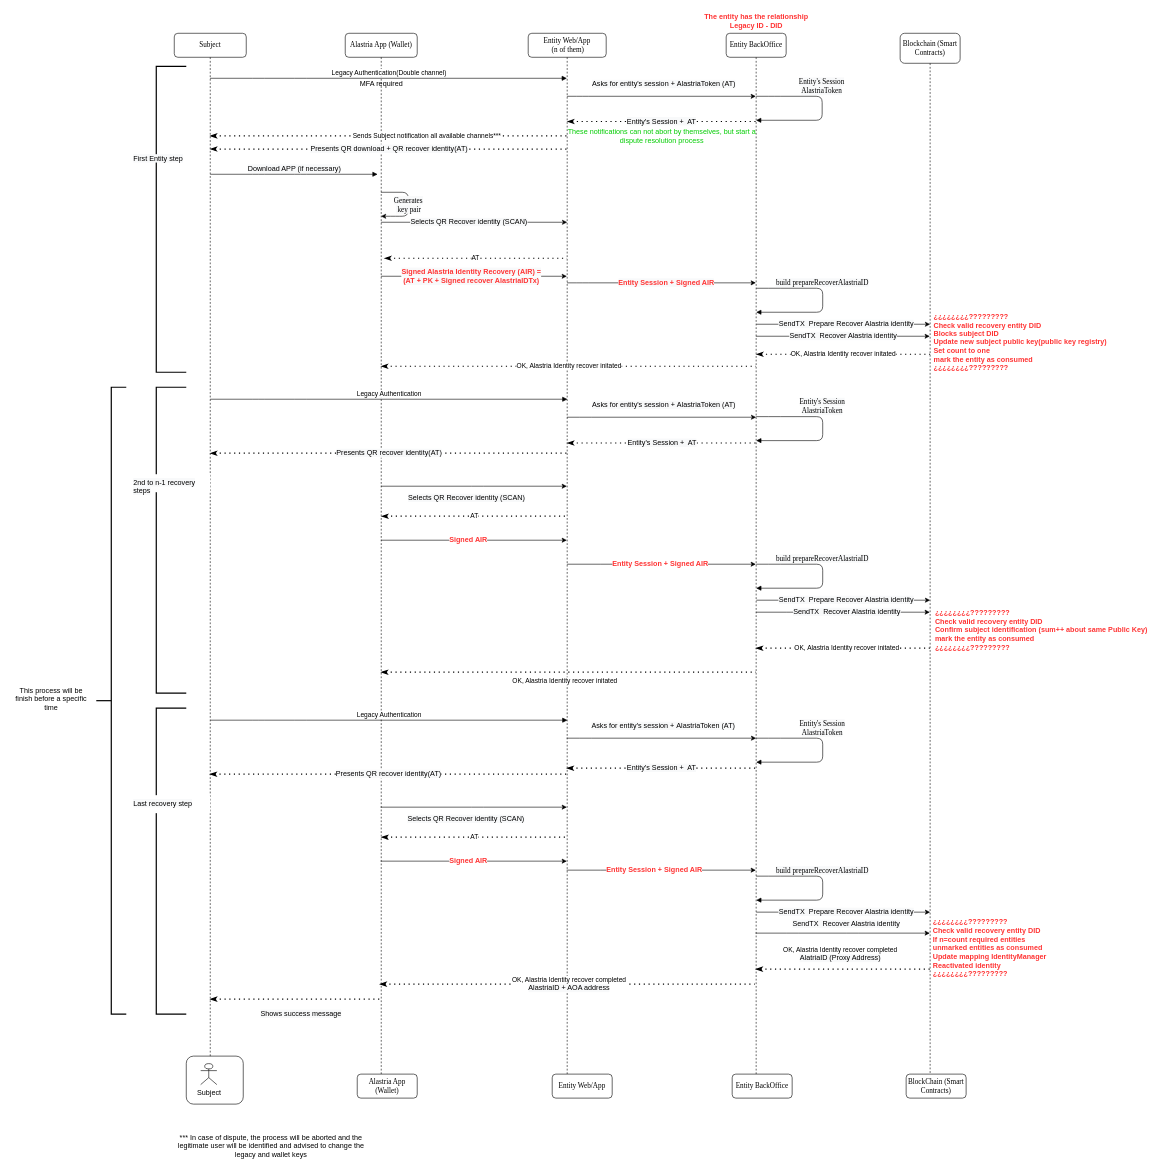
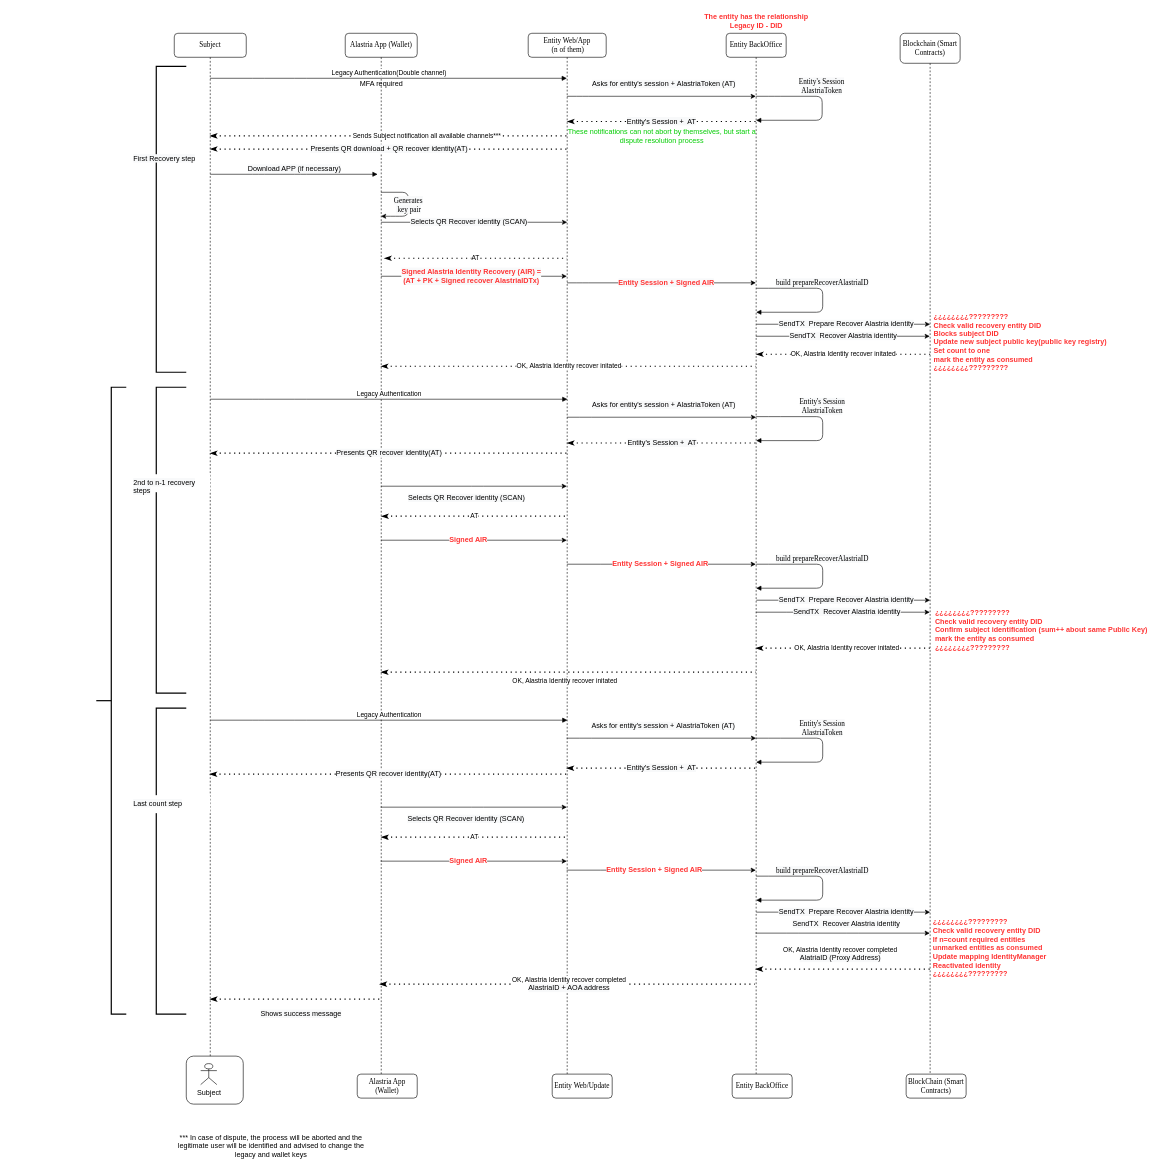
- <mxCell id="26" value="&lt;span style=&quot;color: rgb(0, 0, 0); font-family: helvetica; font-size: 12px; font-style: normal; font-weight: 400; letter-spacing: normal; text-align: left; text-indent: 0px; text-transform: none; word-spacing: 0px; background-color: rgb(248, 249, 250); display: inline; float: none;&quot;&gt;First Entity step&lt;/span&gt;" style="text;whiteSpace=wrap;html=1;" parent="1" vertex="1"><mxGeometry x="220" y="250" width="130" height="30" as="geometry" /></mxCell>
+ <mxCell id="26" value="&lt;span style=&quot;color: rgb(0, 0, 0); font-family: helvetica; font-size: 12px; font-style: normal; font-weight: 400; letter-spacing: normal; text-align: left; text-indent: 0px; text-transform: none; word-spacing: 0px; background-color: rgb(248, 249, 250); display: inline; float: none;&quot;&gt;First Recovery step&lt;/span&gt;" style="text;whiteSpace=wrap;html=1;" parent="1" vertex="1"><mxGeometry x="220" y="250" width="130" height="30" as="geometry" /></mxCell>
- <mxCell id="72" value="This process will be finish before a specific time" style="text;html=1;strokeColor=none;fillColor=none;align=center;verticalAlign=middle;whiteSpace=wrap;rounded=0;" parent="1" vertex="1"><mxGeometry x="20" y="1155" width="130" height="20" as="geometry" /></mxCell>
- <mxCell id="46" value="&lt;span style=&quot;color: rgb(0 , 0 , 0) ; font-family: &amp;#34;helvetica&amp;#34; ; font-size: 12px ; font-style: normal ; font-weight: 400 ; letter-spacing: normal ; text-align: left ; text-indent: 0px ; text-transform: none ; word-spacing: 0px ; background-color: rgb(248 , 249 , 250) ; display: inline ; float: none&quot;&gt;Last recovery step&lt;/span&gt;" style="text;whiteSpace=wrap;html=1;fillColor=#FFFFFF;" parent="1" vertex="1"><mxGeometry x="220" y="1325" width="130" height="30" as="geometry" /></mxCell>
+ <mxCell id="46" value="&lt;span style=&quot;color: rgb(0 , 0 , 0) ; font-family: &amp;#34;helvetica&amp;#34; ; font-size: 12px ; font-style: normal ; font-weight: 400 ; letter-spacing: normal ; text-align: left ; text-indent: 0px ; text-transform: none ; word-spacing: 0px ; background-color: rgb(248 , 249 , 250) ; display: inline ; float: none&quot;&gt;Last count step&lt;/span&gt;" style="text;whiteSpace=wrap;html=1;fillColor=#FFFFFF;" parent="1" vertex="1"><mxGeometry x="220" y="1325" width="130" height="30" as="geometry" /></mxCell>
- <mxCell id="8" value="&lt;span style=&quot;font-family: &amp;#34;verdana&amp;#34;&quot;&gt;Entity Web/App&lt;/span&gt;" style="rounded=1;whiteSpace=wrap;html=1;" parent="1" vertex="1"><mxGeometry x="920" y="1790" width="100" height="40" as="geometry" /></mxCell>
+ <mxCell id="8" value="&lt;span style=&quot;font-family: &amp;#34;verdana&amp;#34;&quot;&gt;Entity Web/Update&lt;/span&gt;" style="rounded=1;whiteSpace=wrap;html=1;" parent="1" vertex="1"><mxGeometry x="920" y="1790" width="100" height="40" as="geometry" /></mxCell>
